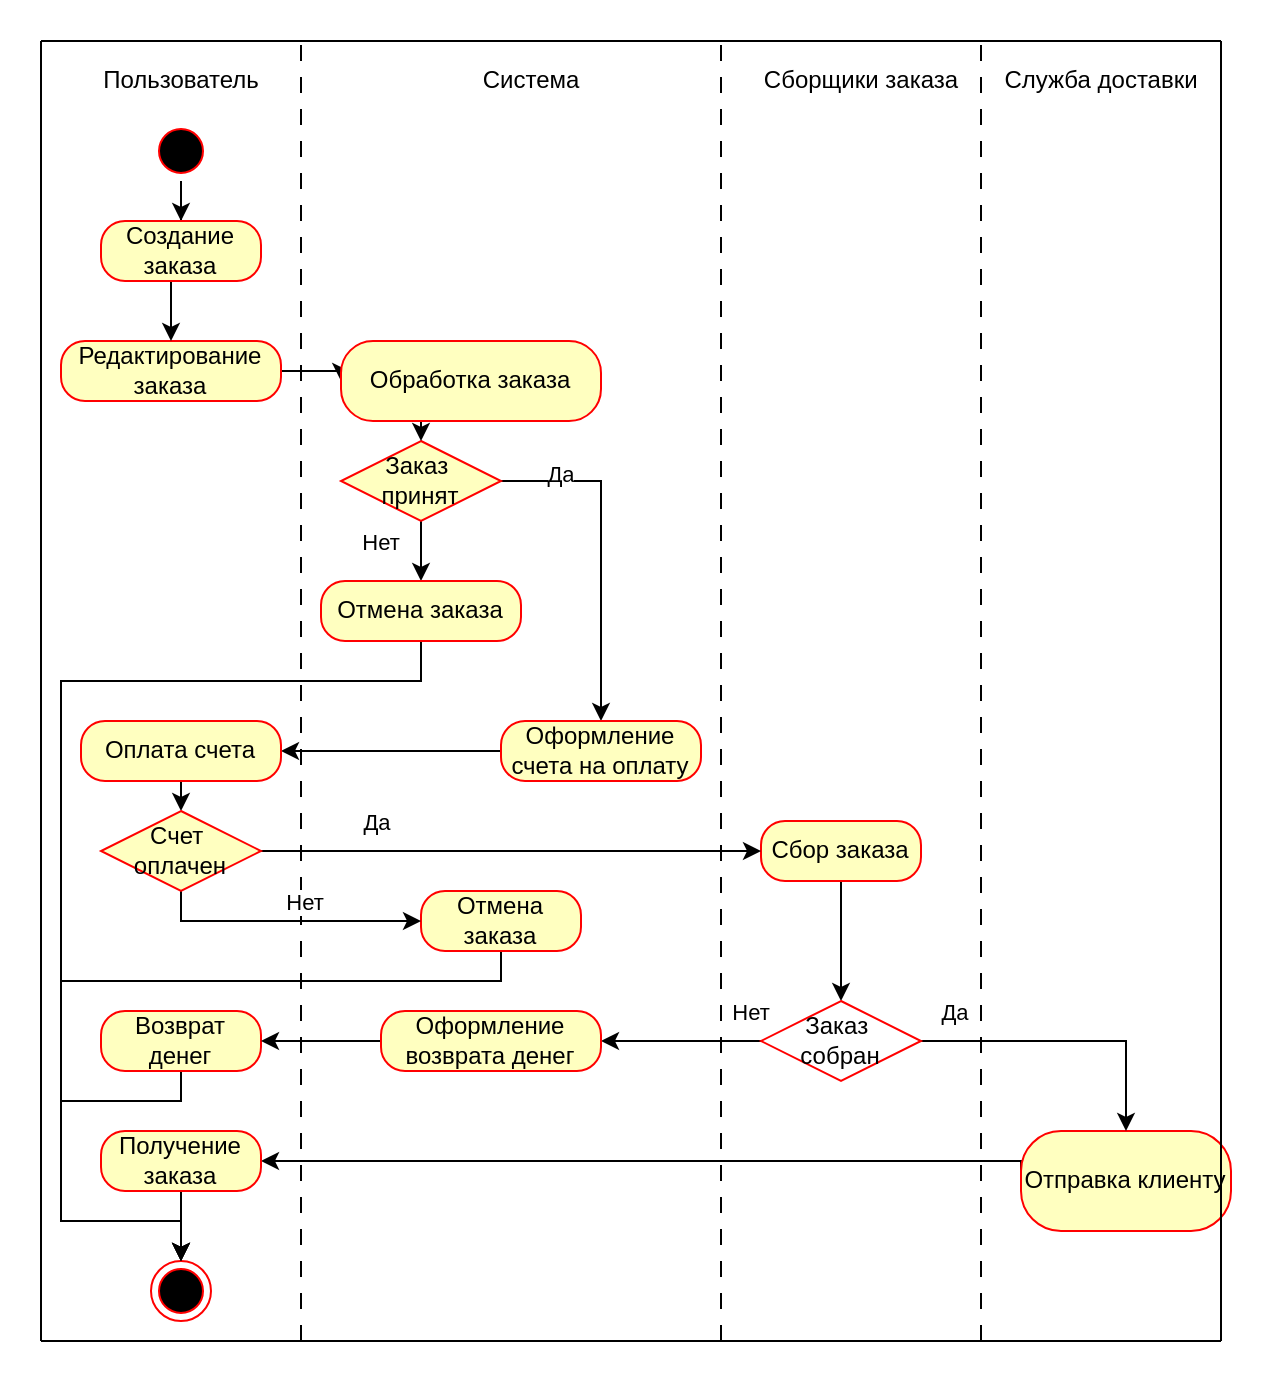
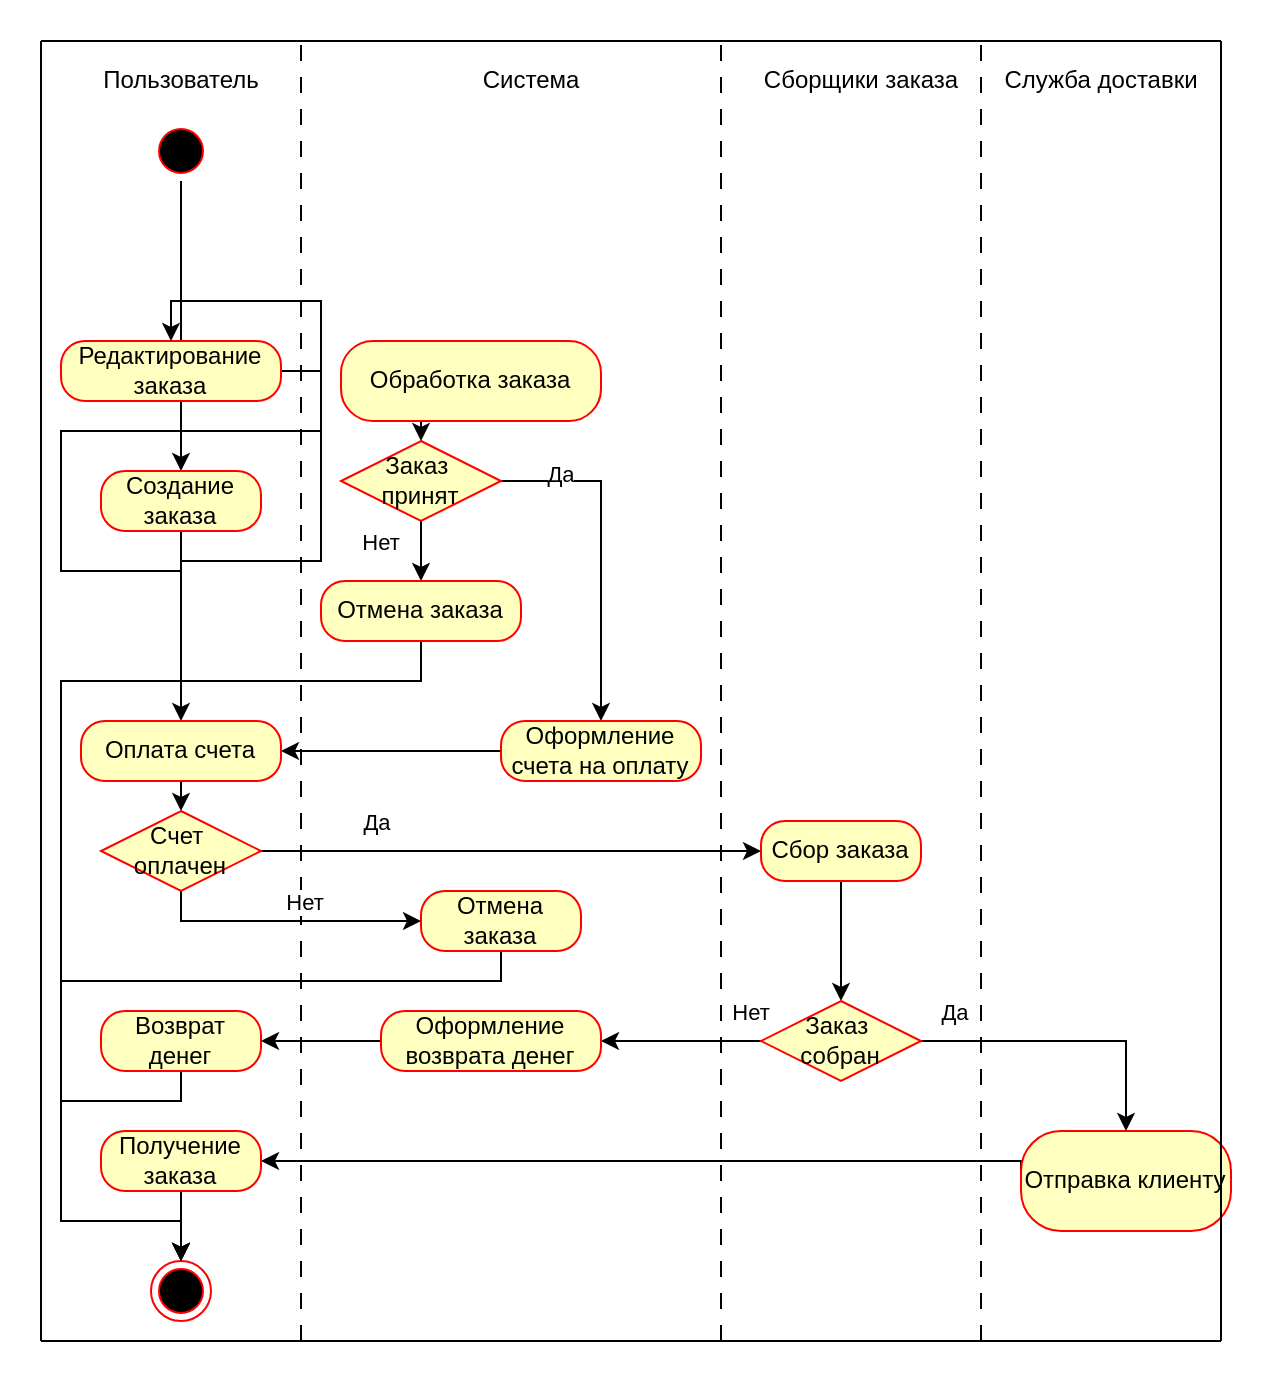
- <mxCell id="29" value="Создание заказа" style="rounded=1;whiteSpace=wrap;html=1;arcSize=40;fontColor=#000000;fillColor=#ffffc0;strokeColor=#ff0000;" parent="1" vertex="1"><mxGeometry x="50" y="110" width="80" height="30" as="geometry" /></mxCell>
+ <mxCell id="29" value="Создание заказа" style="rounded=1;whiteSpace=wrap;html=1;arcSize=40;fontColor=#000000;fillColor=#ffffc0;strokeColor=#ff0000;" parent="1" vertex="1"><mxGeometry x="50" y="235" width="80" height="30" as="geometry" /></mxCell>
- <mxCell id="9" style="edgeStyle=orthogonalEdgeStyle;rounded=0;orthogonalLoop=1;jettySize=auto;html=1;exitX=1;exitY=0.5;exitDx=0;exitDy=0;entryX=0;entryY=0.5;entryDx=0;entryDy=0;" parent="1" source="10" target="21" edge="1"><mxGeometry relative="1" as="geometry" /></mxCell>
+ <mxCell id="9" style="edgeStyle=orthogonalEdgeStyle;rounded=0;orthogonalLoop=1;jettySize=auto;html=1;exitX=1;exitY=0.5;exitDx=0;exitDy=0;" parent="1" source="10" target="44" edge="1"><mxGeometry relative="1" as="geometry" /></mxCell>
- <mxCell id="36" value="Заказ&amp;nbsp;&lt;div&gt;собран&lt;/div&gt;" style="rhombus;whiteSpace=wrap;html=1;fontColor=#000000;fillColor=#ffffff;strokeColor=#ff0000;" parent="1" vertex="1"><mxGeometry x="380" y="500" width="80" height="40" as="geometry" /></mxCell>
+ <mxCell id="36" value="Заказ&amp;nbsp;&lt;div&gt;собран&lt;/div&gt;" style="rhombus;whiteSpace=wrap;html=1;fontColor=#000000;fillColor=#ffffc0;strokeColor=#ff0000;" parent="1" vertex="1"><mxGeometry x="380" y="500" width="80" height="40" as="geometry" /></mxCell>
